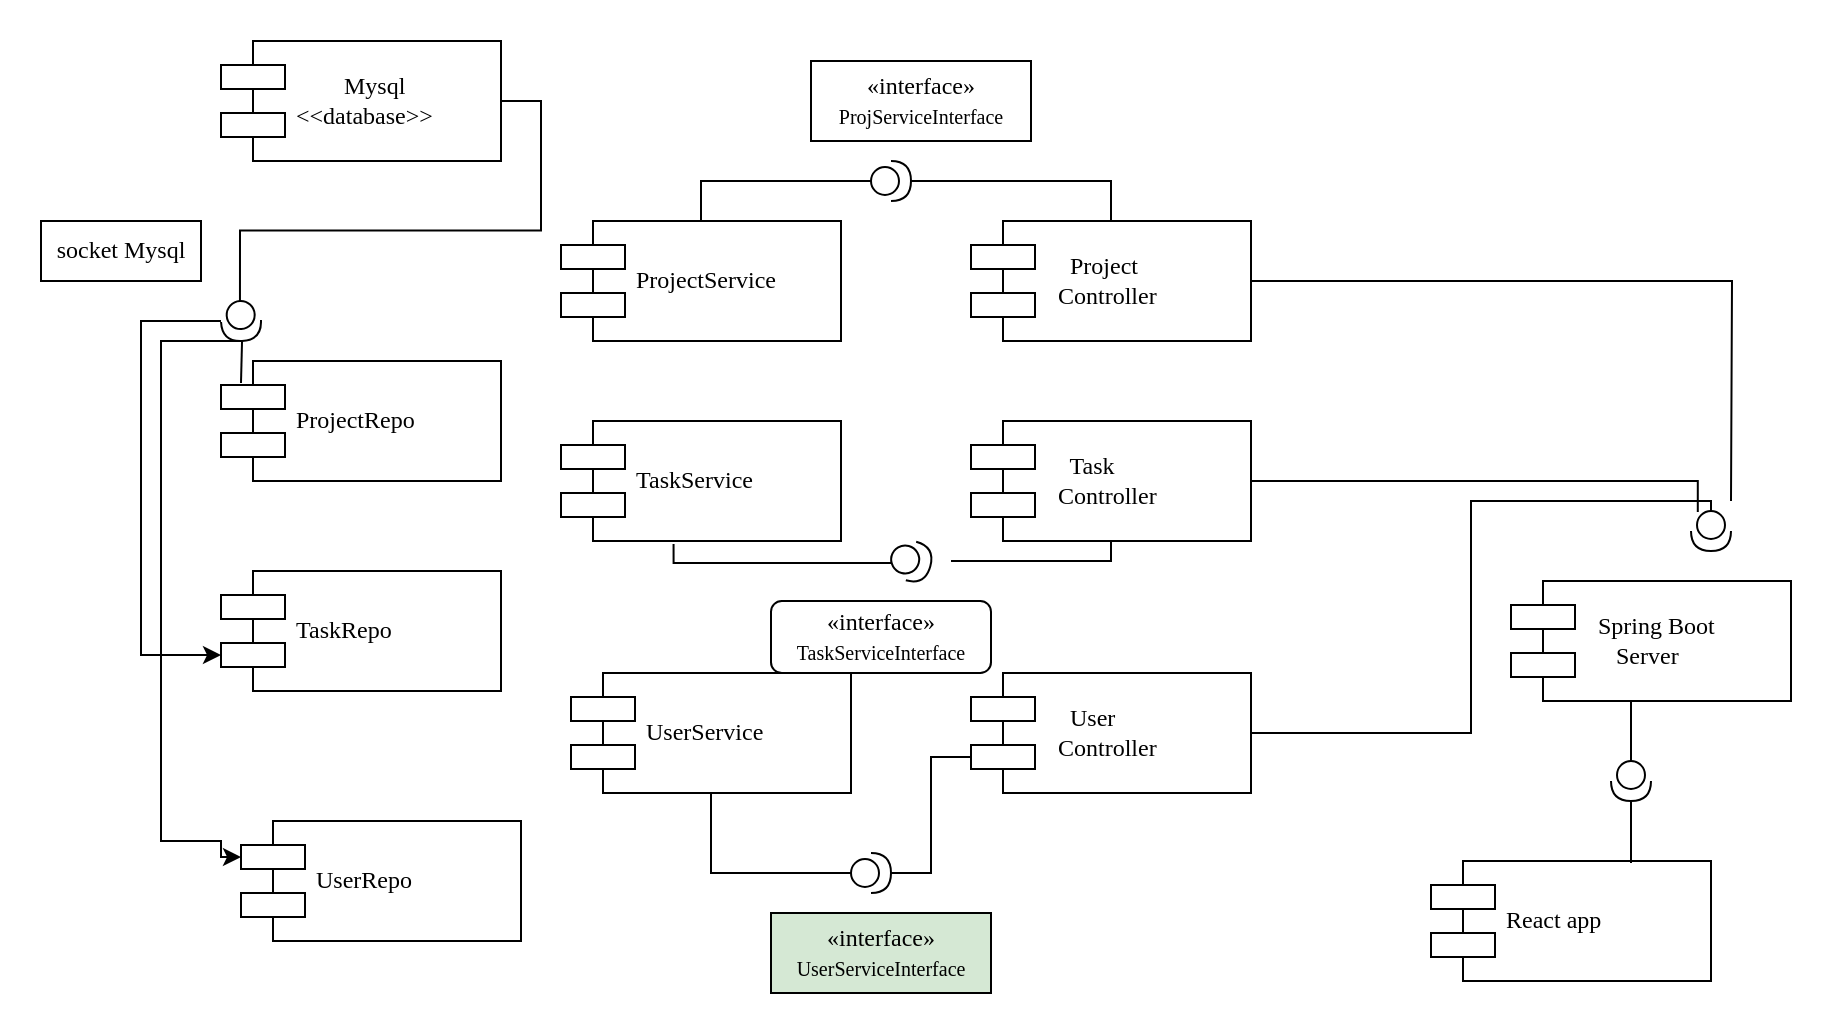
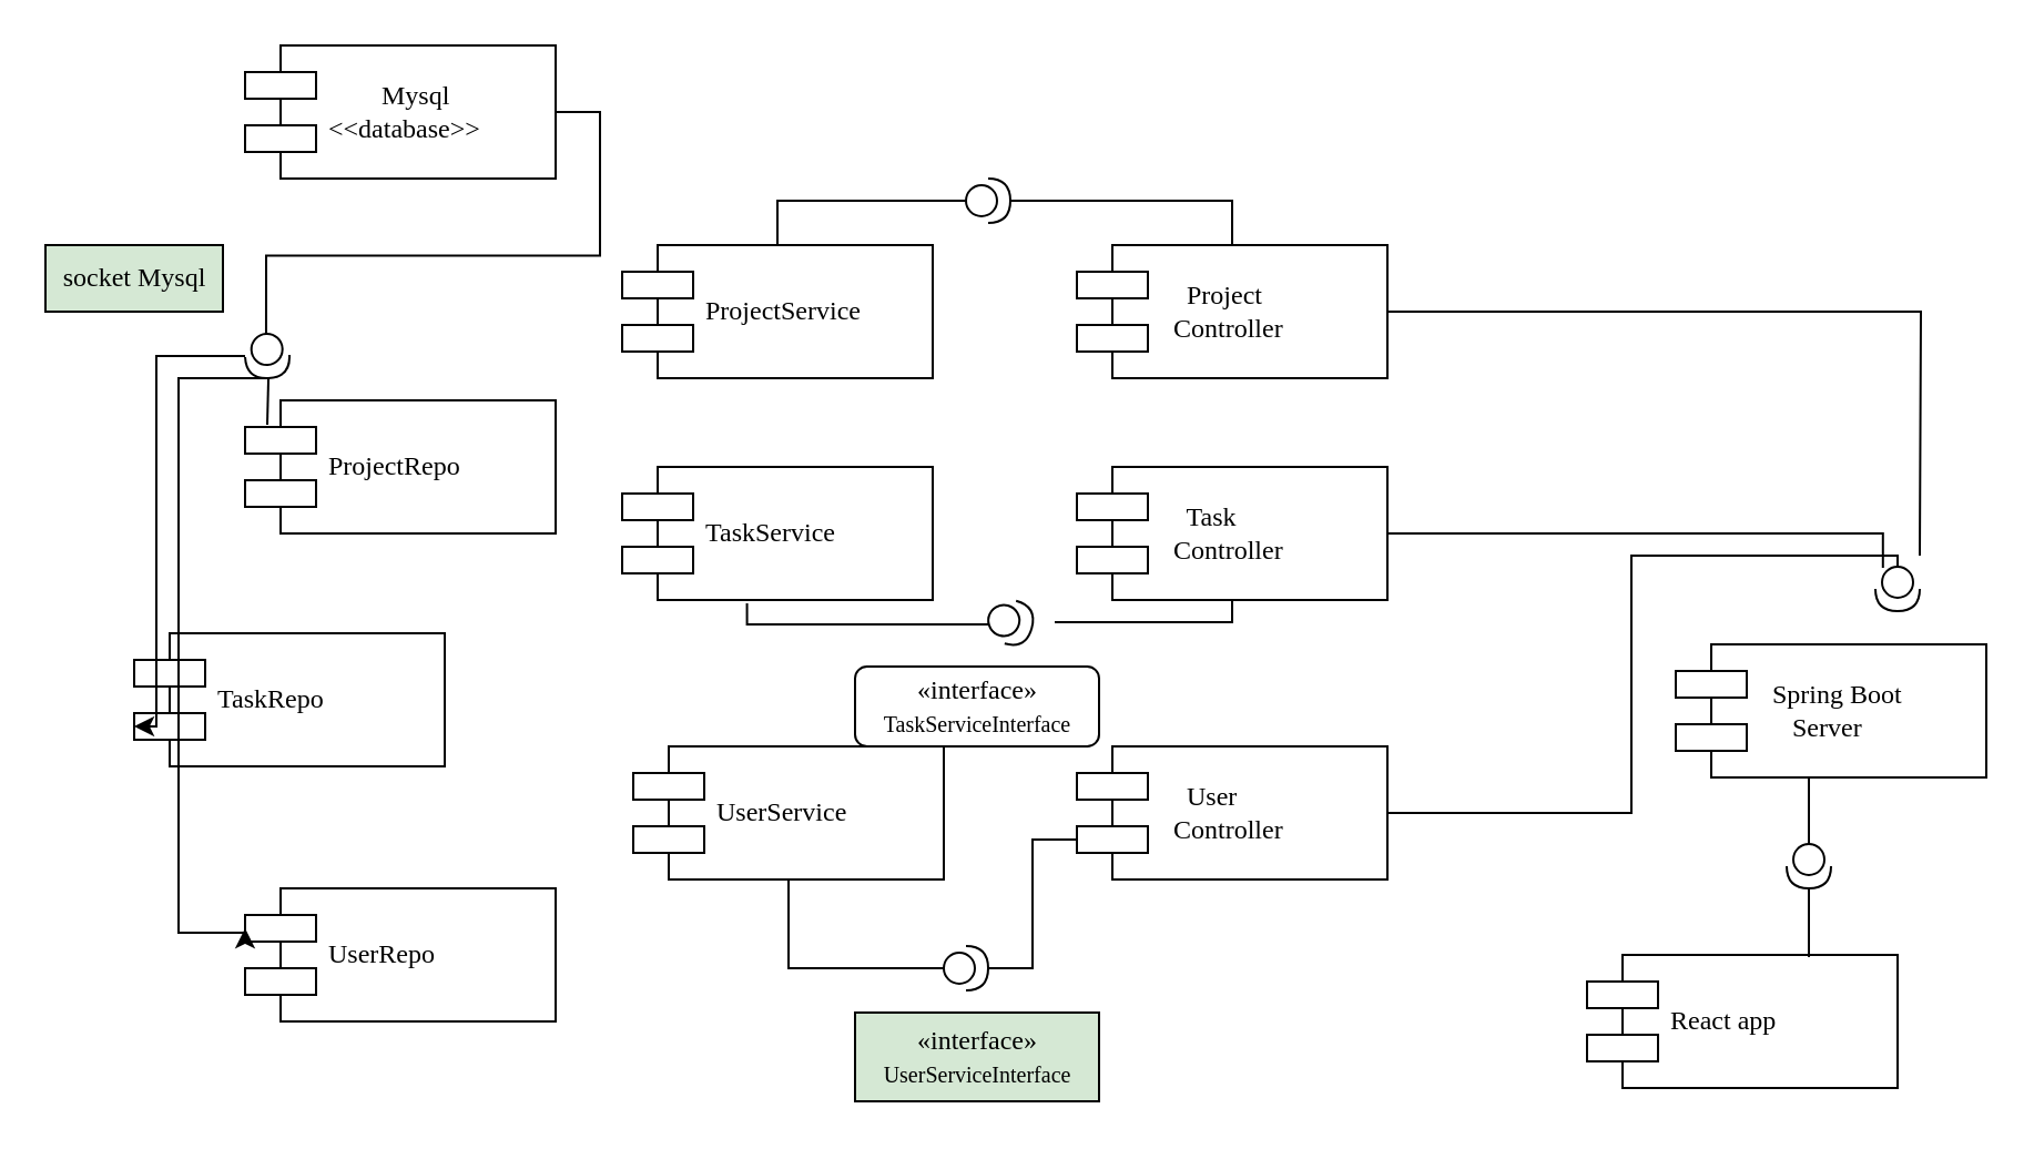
- <mxCell id="18" value="«interface»&lt;br&gt;&lt;font style=&quot;font-size: 10px;&quot;&gt;ProjServiceInterface&lt;/font&gt;" style="html=1;rounded=0;shadow=0;comic=0;labelBackgroundColor=none;strokeWidth=1;fontFamily=Verdana;fontSize=12;align=center;" vertex="1" parent="1"><mxGeometry x="405" y="30" width="110" height="40" as="geometry" /></mxCell>
- <mxCell id="38" value="socket Mysql" style="html=1;rounded=0;shadow=0;comic=0;labelBackgroundColor=none;strokeWidth=1;fontFamily=Verdana;fontSize=12;align=center;" vertex="1" parent="1"><mxGeometry x="20" y="110" width="80" height="30" as="geometry" /></mxCell>
+ <mxCell id="38" value="socket Mysql" style="html=1;rounded=0;shadow=0;comic=0;labelBackgroundColor=none;strokeWidth=1;fontFamily=Verdana;fontSize=12;align=center;fillColor=#d5e8d4;" vertex="1" parent="1"><mxGeometry x="20" y="110" width="80" height="30" as="geometry" /></mxCell>
- <mxCell id="11" value="TaskRepo" style="shape=component;align=left;spacingLeft=36;rounded=0;shadow=0;comic=0;labelBackgroundColor=none;strokeWidth=1;fontFamily=Verdana;fontSize=12;html=1;" vertex="1" parent="1"><mxGeometry x="110" y="285" width="140" height="60" as="geometry" /></mxCell>
+ <mxCell id="11" value="TaskRepo" style="shape=component;align=left;spacingLeft=36;rounded=0;shadow=0;comic=0;labelBackgroundColor=none;strokeWidth=1;fontFamily=Verdana;fontSize=12;html=1;" vertex="1" parent="1"><mxGeometry x="60" y="285" width="140" height="60" as="geometry" /></mxCell>
- <mxCell id="12" value="UserRepo" style="shape=component;align=left;spacingLeft=36;rounded=0;shadow=0;comic=0;labelBackgroundColor=none;strokeWidth=1;fontFamily=Verdana;fontSize=12;html=1;" vertex="1" parent="1"><mxGeometry x="120" y="410" width="140" height="60" as="geometry" /></mxCell>
+ <mxCell id="12" value="UserRepo" style="shape=component;align=left;spacingLeft=36;rounded=0;shadow=0;comic=0;labelBackgroundColor=none;strokeWidth=1;fontFamily=Verdana;fontSize=12;html=1;" vertex="1" parent="1"><mxGeometry x="110" y="400" width="140" height="60" as="geometry" /></mxCell>
